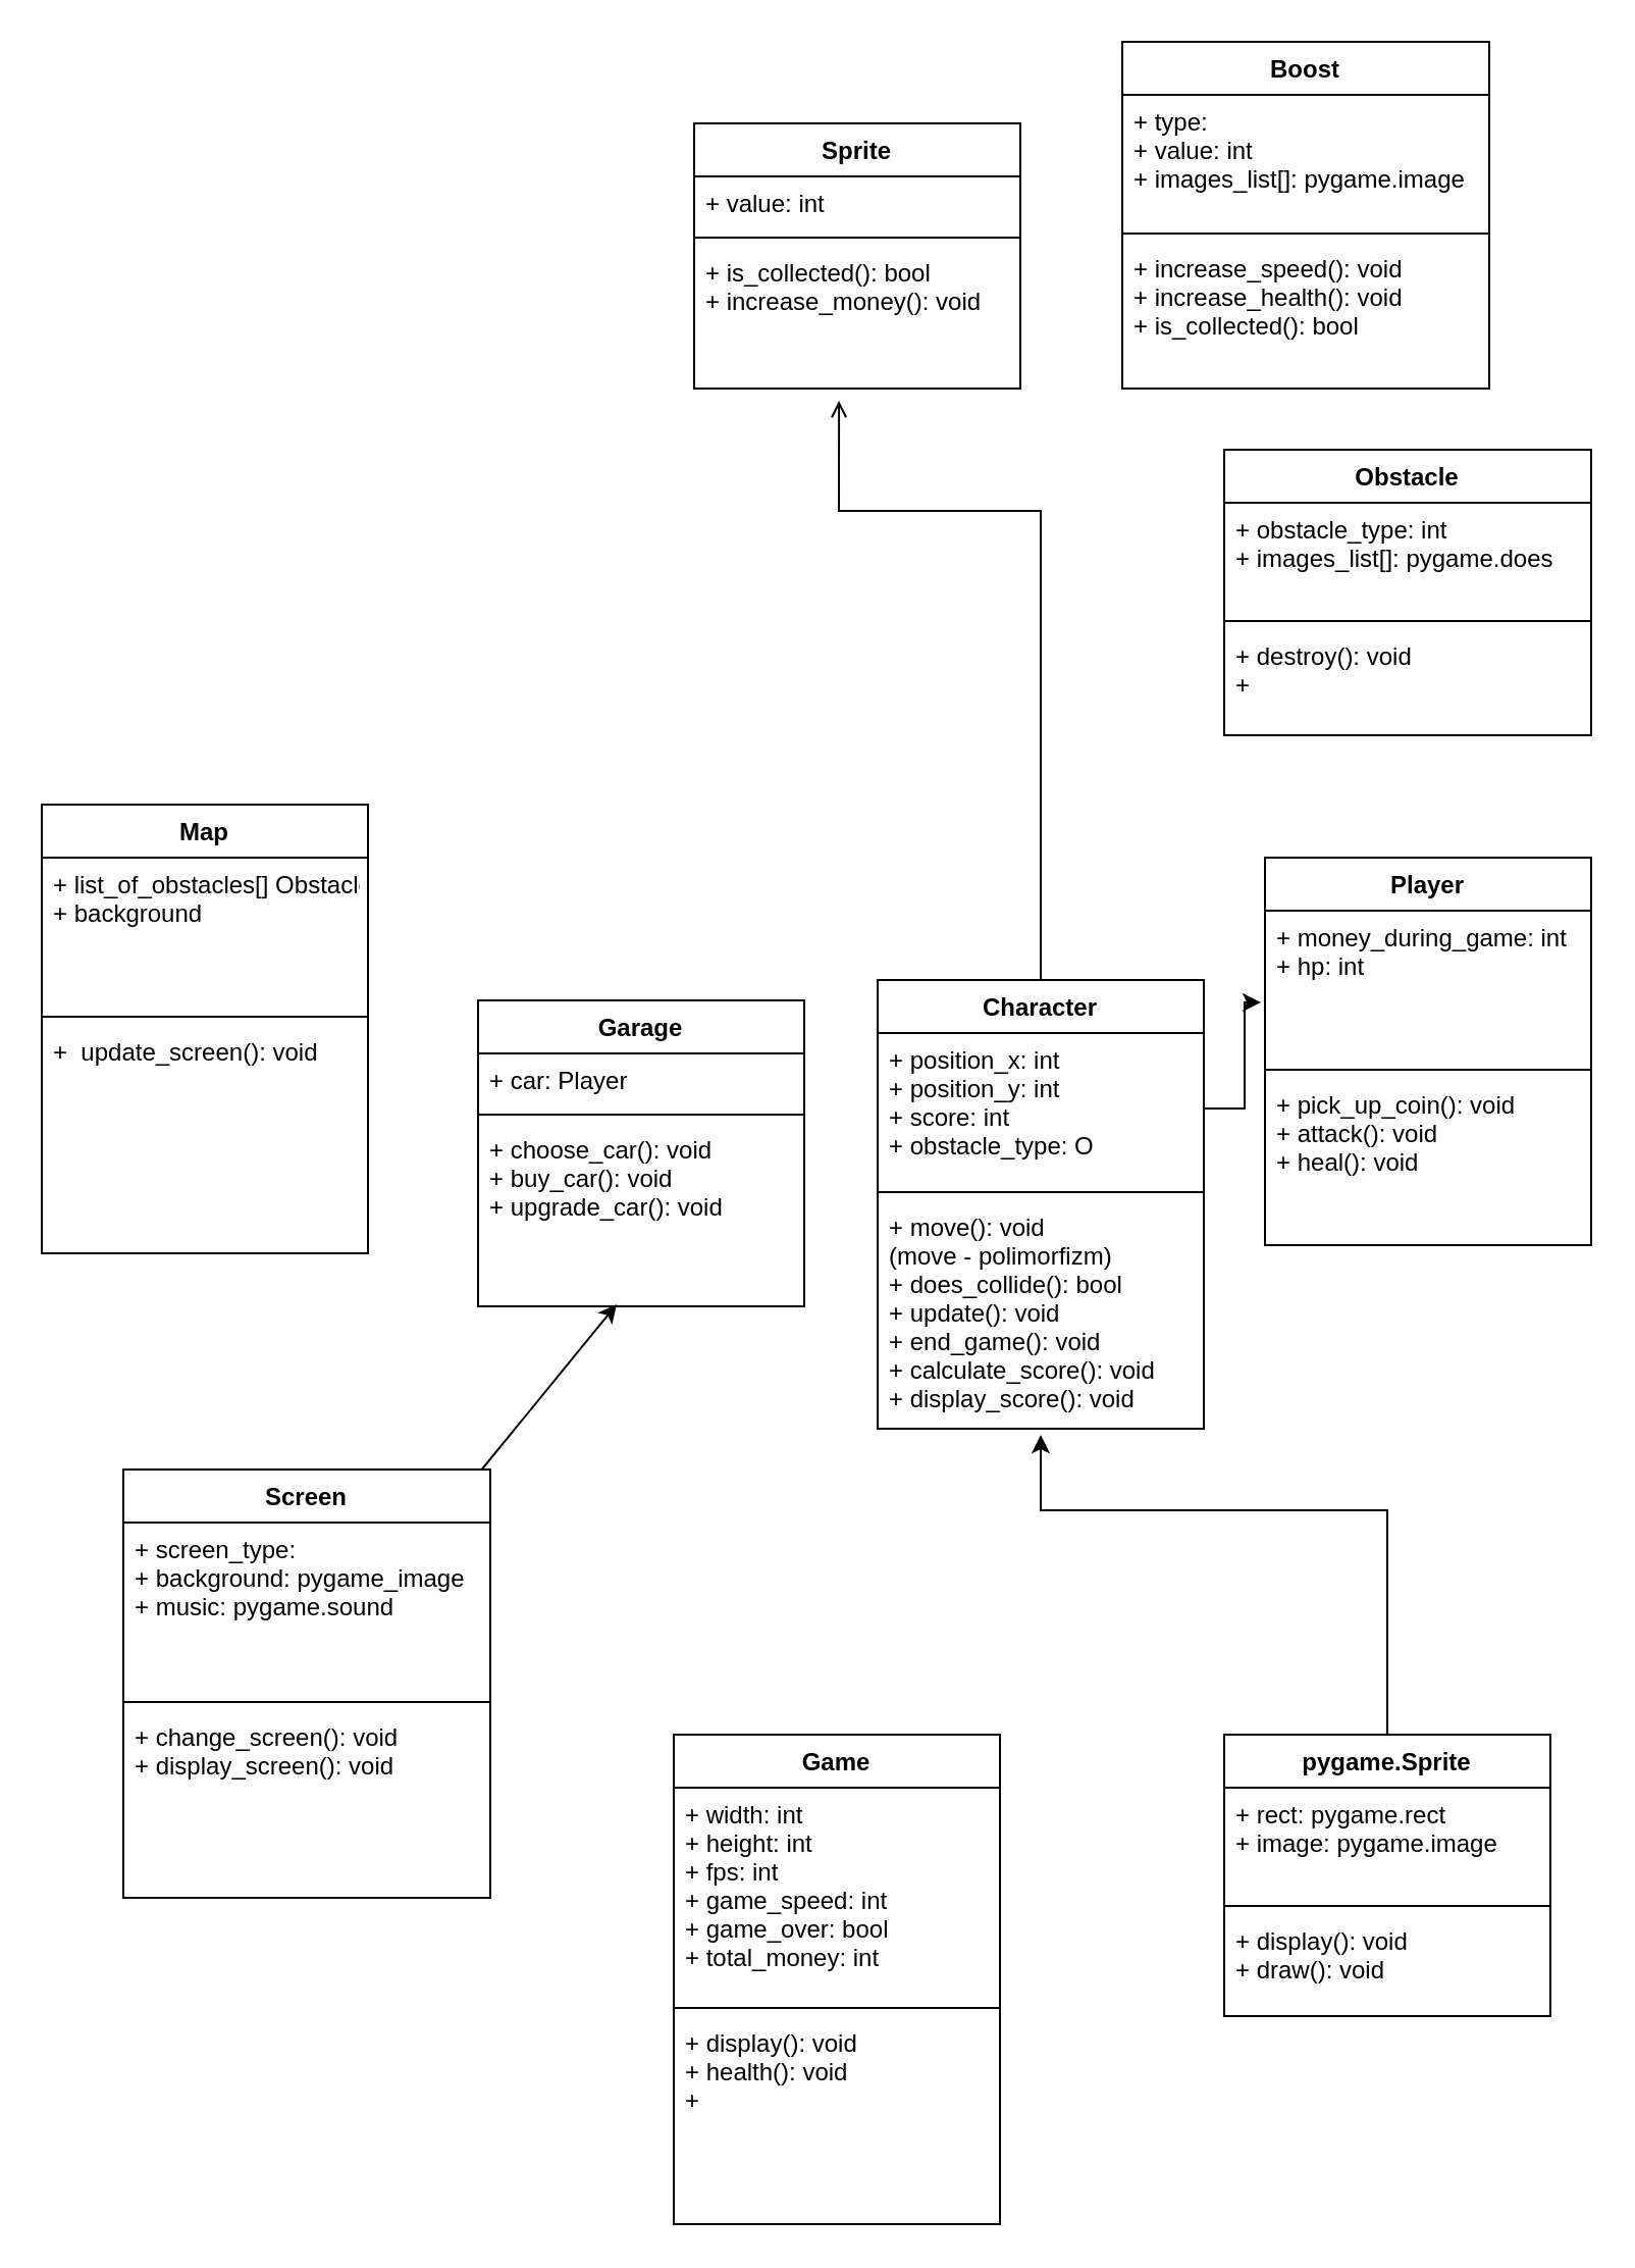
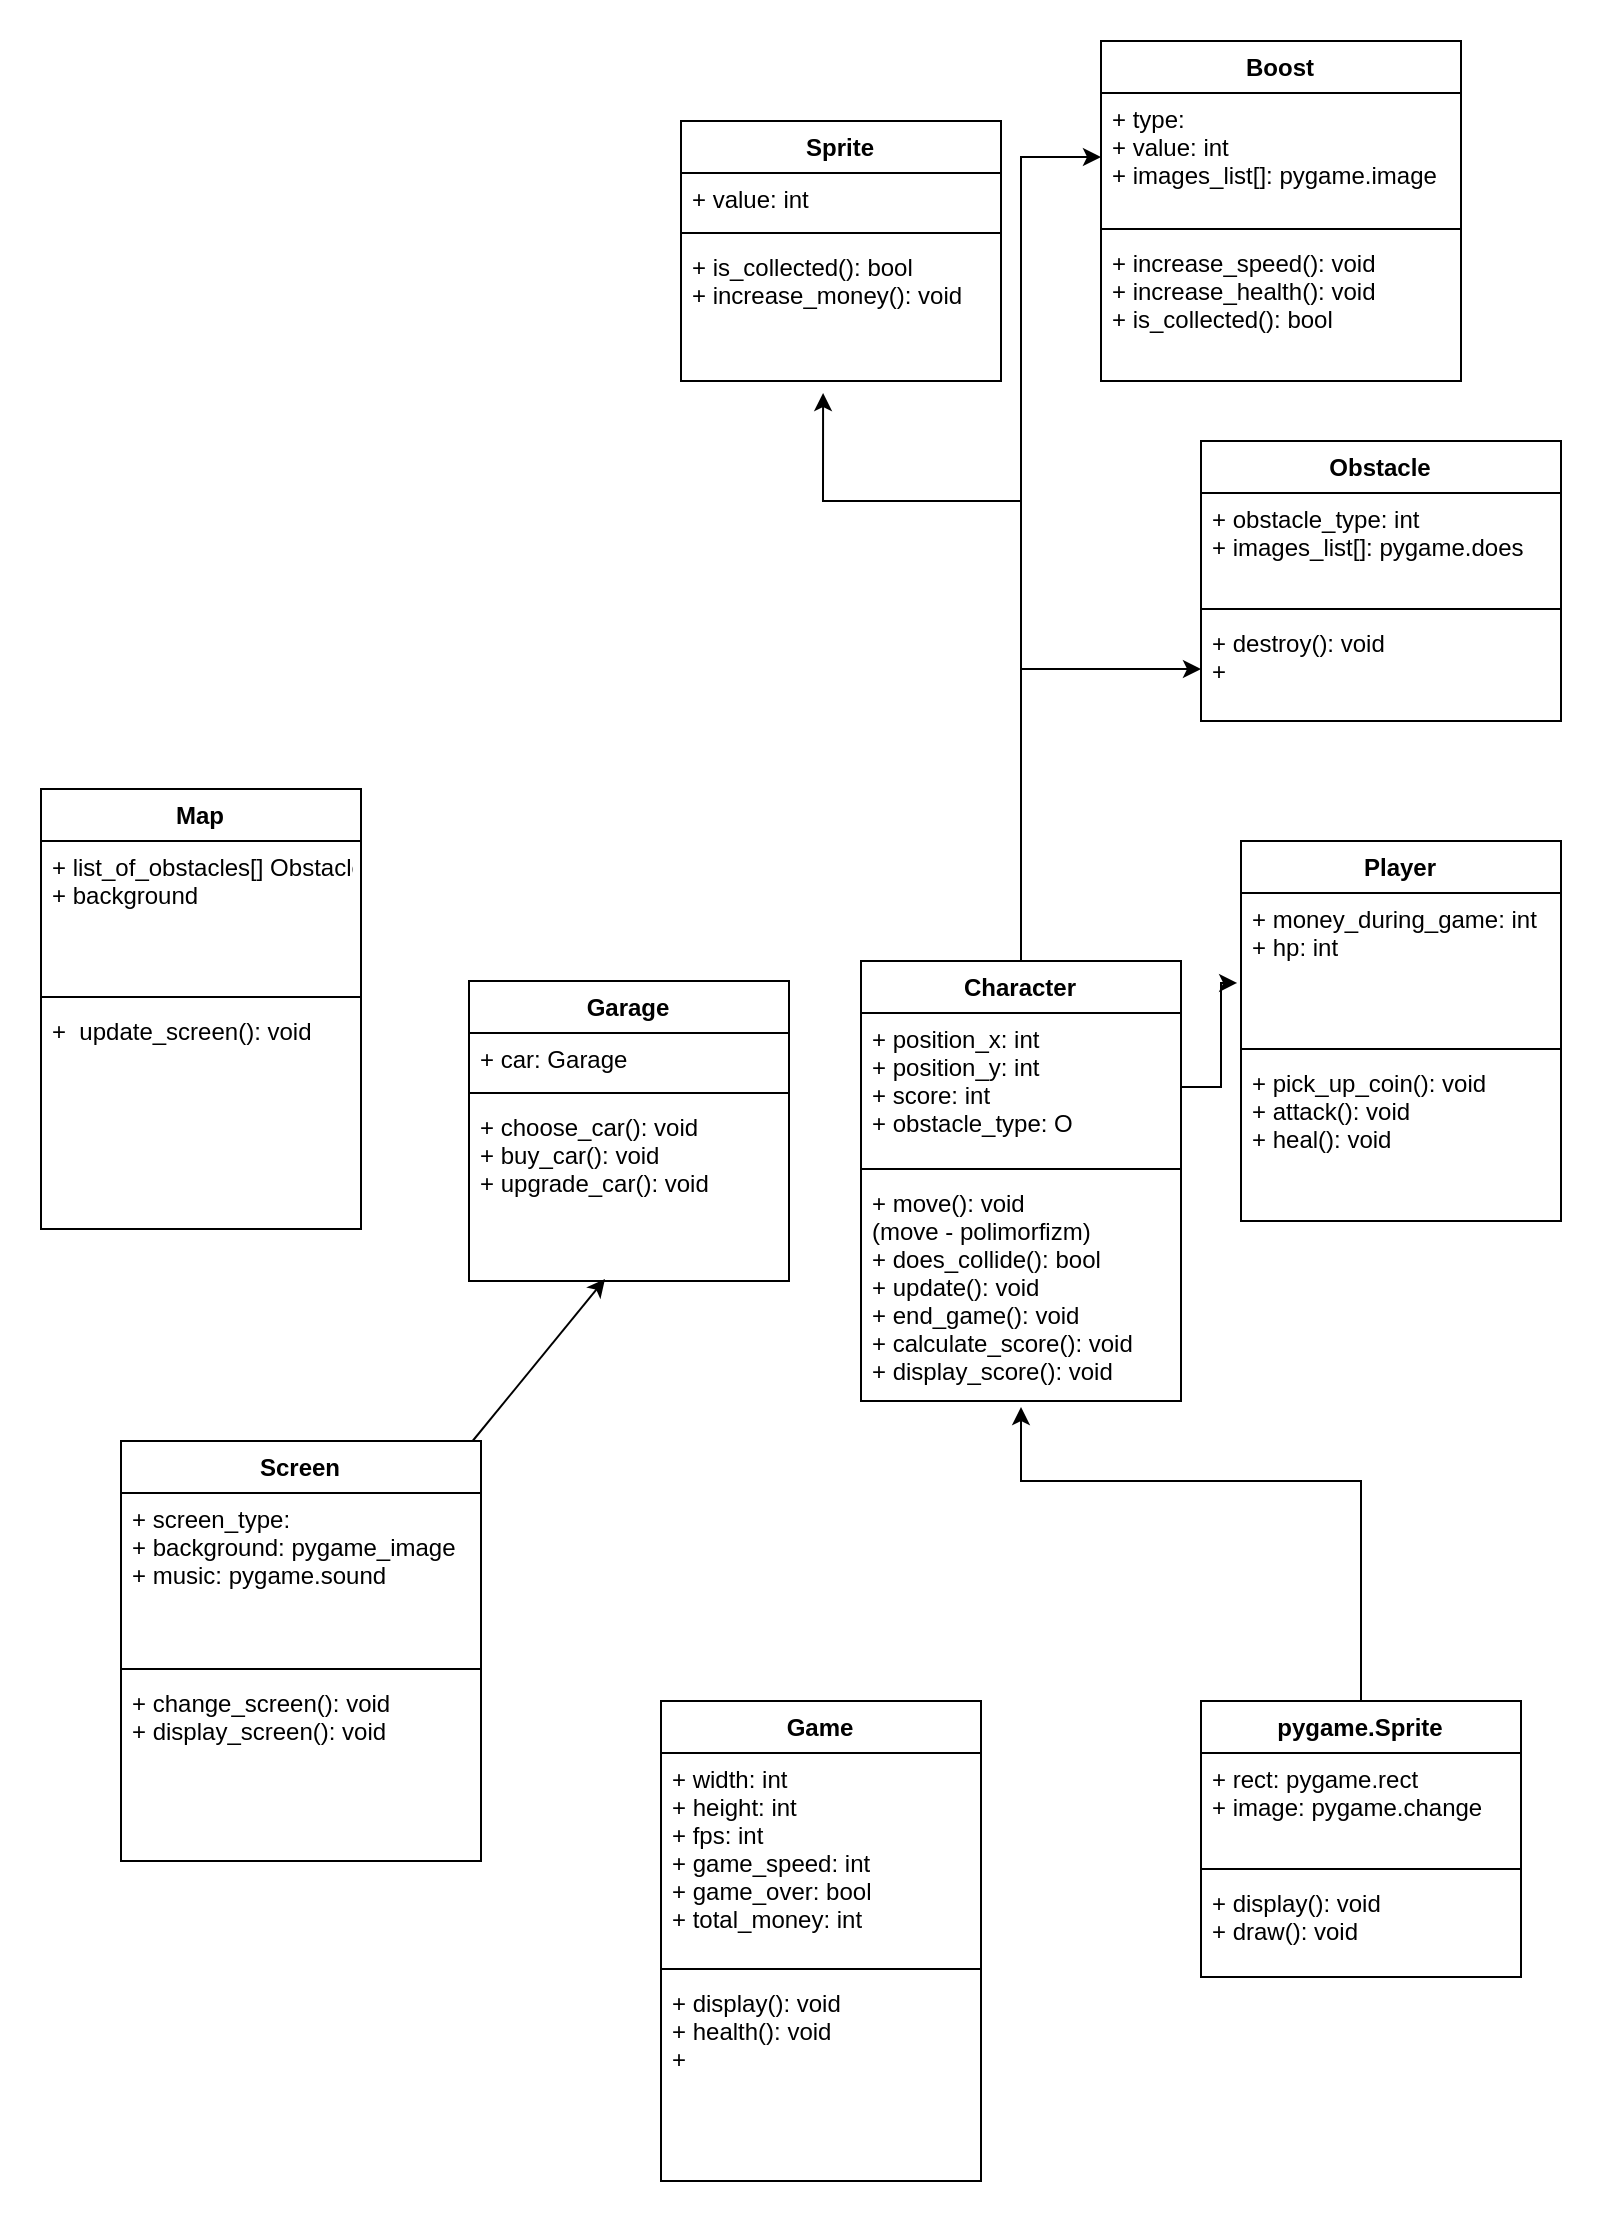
+ <mxCell id="7" style="edgeStyle=orthogonalEdgeStyle;rounded=0;orthogonalLoop=1;jettySize=auto;html=1;" edge="1" parent="1" source="9" target="28"><mxGeometry relative="1" as="geometry"><Array as="points"><mxPoint x="510" y="78" /></Array></mxGeometry></mxCell>
- <mxCell id="8" style="edgeStyle=orthogonalEdgeStyle;rounded=0;orthogonalLoop=1;jettySize=auto;html=1;entryX=0.444;entryY=1.086;entryDx=0;entryDy=0;entryPerimeter=0;endArrow=open;" edge="1" parent="1" source="9" target="34"><mxGeometry relative="1" as="geometry"><Array as="points"><mxPoint x="510" y="250" /><mxPoint x="411" y="250" /></Array></mxGeometry></mxCell>
+ <mxCell id="8" style="edgeStyle=orthogonalEdgeStyle;rounded=0;orthogonalLoop=1;jettySize=auto;html=1;entryX=0.444;entryY=1.086;entryDx=0;entryDy=0;entryPerimeter=0;" edge="1" parent="1" source="9" target="34"><mxGeometry relative="1" as="geometry"><Array as="points"><mxPoint x="510" y="250" /><mxPoint x="411" y="250" /></Array></mxGeometry></mxCell>
+ <mxCell id="6" style="edgeStyle=orthogonalEdgeStyle;rounded=0;orthogonalLoop=1;jettySize=auto;html=1;" edge="1" parent="1" source="9" target="26"><mxGeometry relative="1" as="geometry"><mxPoint x="510" y="290" as="targetPoint" /></mxGeometry></mxCell>
- <mxCell id="45" value="+ car: Player" style="text;strokeColor=none;fillColor=none;align=left;verticalAlign=top;spacingLeft=4;spacingRight=4;overflow=hidden;rotatable=0;points=[[0,0.5],[1,0.5]];portConstraint=eastwest;" vertex="1" parent="44"><mxGeometry y="26" width="160" height="26" as="geometry" /></mxCell>
+ <mxCell id="45" value="+ car: Garage" style="text;strokeColor=none;fillColor=none;align=left;verticalAlign=top;spacingLeft=4;spacingRight=4;overflow=hidden;rotatable=0;points=[[0,0.5],[1,0.5]];portConstraint=eastwest;" vertex="1" parent="44"><mxGeometry y="26" width="160" height="26" as="geometry" /></mxCell>
- <mxCell id="15" value="+ rect: pygame.rect&#10;+ image: pygame.image" style="text;strokeColor=none;fillColor=none;align=left;verticalAlign=top;spacingLeft=4;spacingRight=4;overflow=hidden;rotatable=0;points=[[0,0.5],[1,0.5]];portConstraint=eastwest;" vertex="1" parent="14"><mxGeometry y="26" width="160" height="54" as="geometry" /></mxCell>
+ <mxCell id="15" value="+ rect: pygame.rect&#10;+ image: pygame.change" style="text;strokeColor=none;fillColor=none;align=left;verticalAlign=top;spacingLeft=4;spacingRight=4;overflow=hidden;rotatable=0;points=[[0,0.5],[1,0.5]];portConstraint=eastwest;" vertex="1" parent="14"><mxGeometry y="26" width="160" height="54" as="geometry" /></mxCell>
